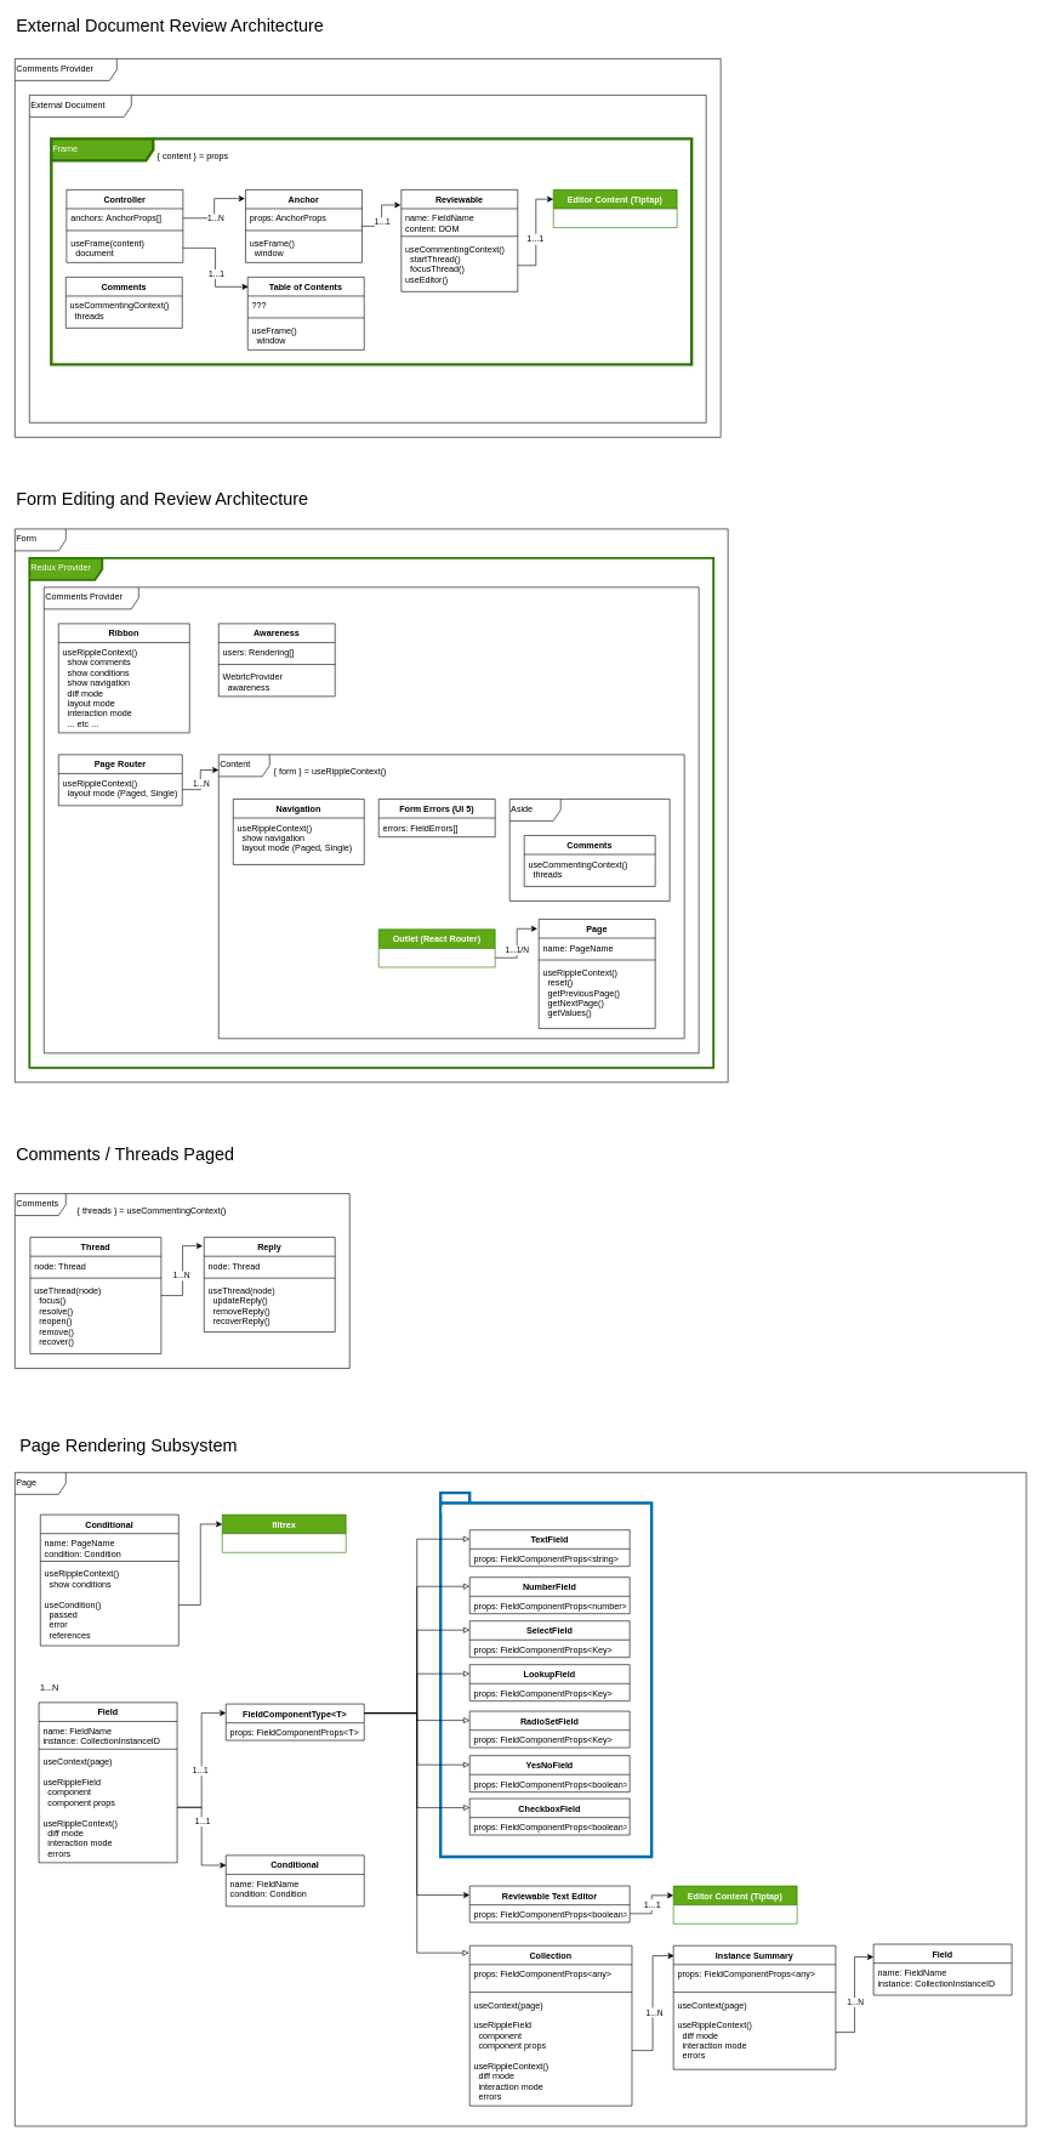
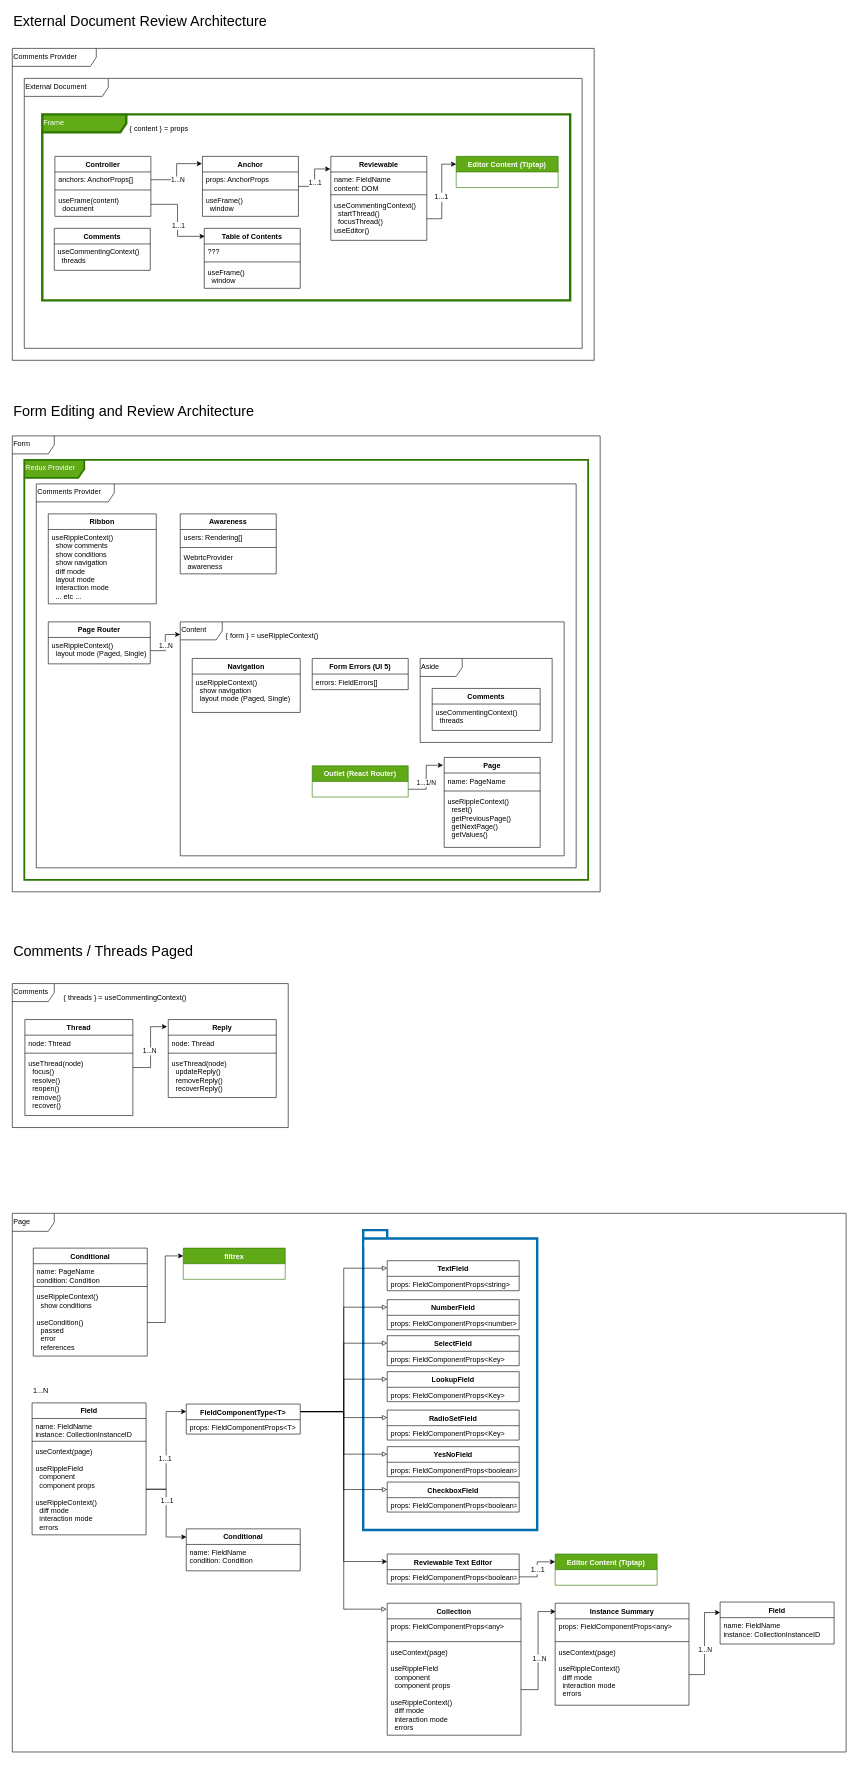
- <mxCell id="121" value="Page Rendering Subsystem" style="text;html=1;align=left;verticalAlign=middle;resizable=0;points=[];autosize=1;strokeColor=none;fillColor=none;fontSize=24;" vertex="1" parent="1"><mxGeometry x="25" y="1970" width="310" height="30" as="geometry" /></mxCell>
